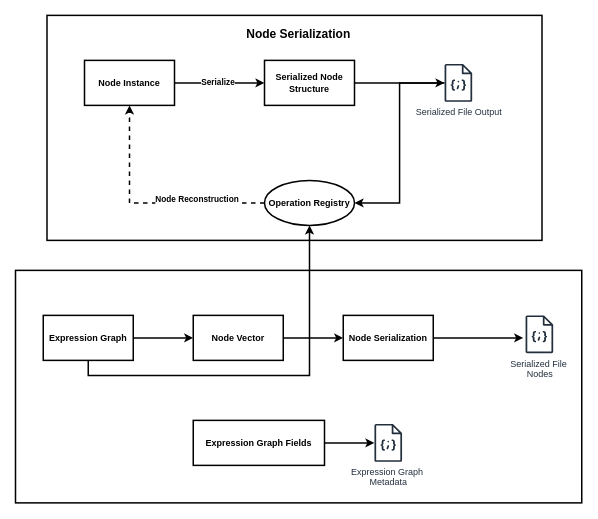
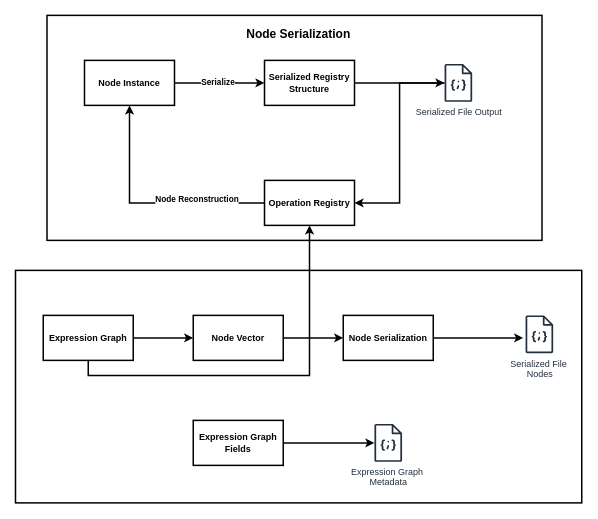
- <mxCell id="8" value="&lt;b&gt;Serialized Node Structure&lt;/b&gt;" style="rounded=0;whiteSpace=wrap;html=1;strokeWidth=2;" vertex="1" parent="1"><mxGeometry x="352" y="80" width="120" height="60" as="geometry" /></mxCell>
+ <mxCell id="8" value="&lt;b&gt;Serialized Registry Structure&lt;/b&gt;" style="rounded=0;whiteSpace=wrap;html=1;strokeWidth=2;" vertex="1" parent="1"><mxGeometry x="352" y="80" width="120" height="60" as="geometry" /></mxCell>
- <mxCell id="11" style="edgeStyle=orthogonalEdgeStyle;rounded=0;orthogonalLoop=1;jettySize=auto;html=1;exitX=0;exitY=0.5;exitDx=0;exitDy=0;entryX=0.5;entryY=1;entryDx=0;entryDy=0;strokeWidth=2;dashed=1;" edge="1" parent="1" source="13" target="6"><mxGeometry relative="1" as="geometry" /></mxCell>
+ <mxCell id="11" style="edgeStyle=orthogonalEdgeStyle;rounded=0;orthogonalLoop=1;jettySize=auto;html=1;exitX=0;exitY=0.5;exitDx=0;exitDy=0;entryX=0.5;entryY=1;entryDx=0;entryDy=0;strokeWidth=2;" edge="1" parent="1" source="13" target="6"><mxGeometry relative="1" as="geometry" /></mxCell>
- <mxCell id="13" value="&lt;b&gt;Operation Registry&lt;/b&gt;" style="ellipse;whiteSpace=wrap;html=1;strokeWidth=2;" vertex="1" parent="1"><mxGeometry x="352" y="240" width="120" height="60" as="geometry" /></mxCell>
+ <mxCell id="13" value="&lt;b&gt;Operation Registry&lt;/b&gt;" style="rounded=0;whiteSpace=wrap;html=1;strokeWidth=2;" vertex="1" parent="1"><mxGeometry x="352" y="240" width="120" height="60" as="geometry" /></mxCell>
- <mxCell id="24" value="&lt;b&gt;Expression Graph Fields&lt;/b&gt;" style="rounded=0;whiteSpace=wrap;html=1;strokeWidth=2;" vertex="1" parent="1"><mxGeometry x="257" y="560" width="175" height="60" as="geometry" /></mxCell>
+ <mxCell id="24" value="&lt;b&gt;Expression Graph Fields&lt;/b&gt;" style="rounded=0;whiteSpace=wrap;html=1;strokeWidth=2;" vertex="1" parent="1"><mxGeometry x="257" y="560" width="120" height="60" as="geometry" /></mxCell>
